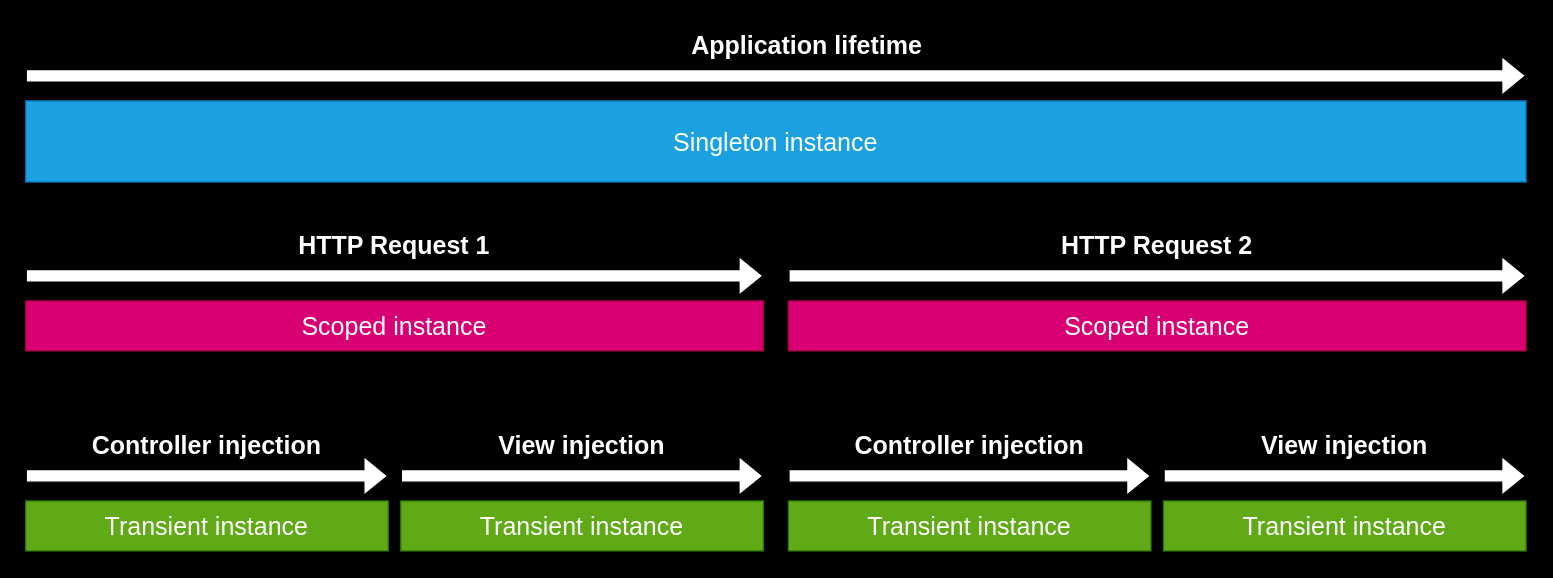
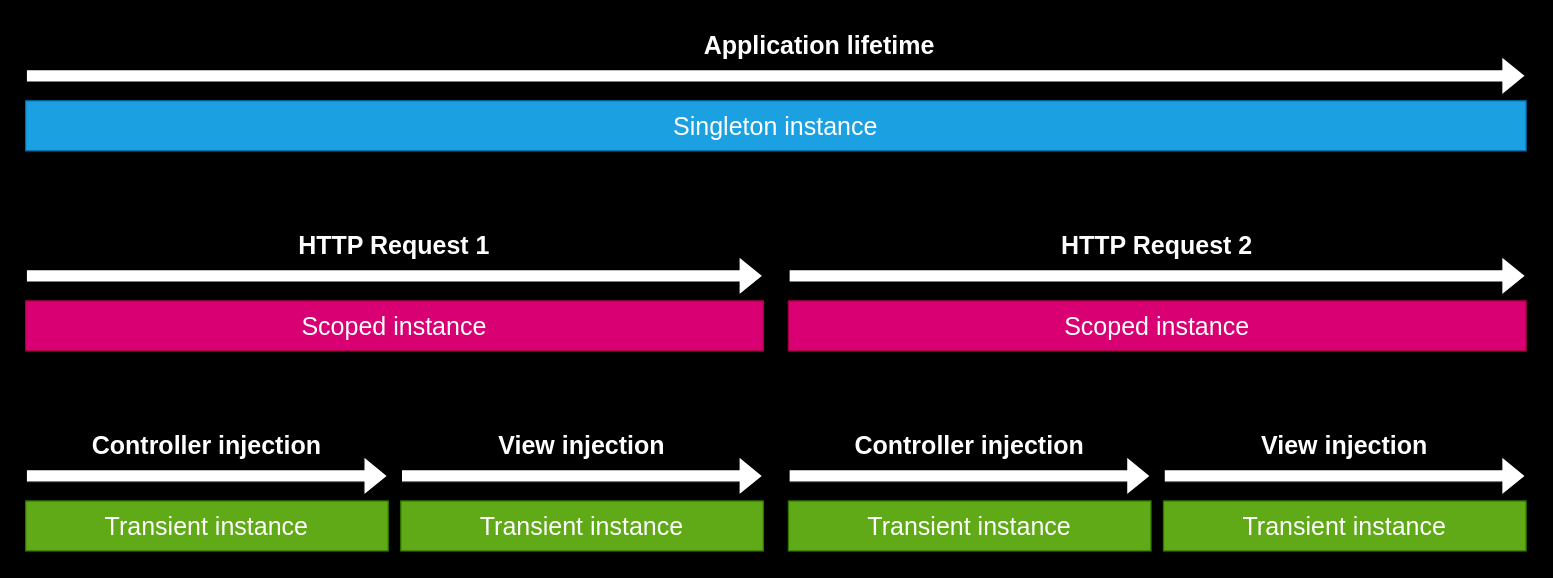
- <mxCell id="4" value="Application lifetime" style="text;html=1;align=center;verticalAlign=middle;whiteSpace=wrap;rounded=0;fontSize=20;fillColor=none;fontColor=#FFFFFF;fontStyle=1" vertex="1" parent="1"><mxGeometry x="550" y="20" width="190" height="30" as="geometry" /></mxCell>
+ <mxCell id="4" value="Application lifetime" style="text;html=1;align=center;verticalAlign=middle;whiteSpace=wrap;rounded=0;fontSize=20;fillColor=none;fontColor=#FFFFFF;fontStyle=1" vertex="1" parent="1"><mxGeometry x="560" y="20" width="190" height="30" as="geometry" /></mxCell>
- <mxCell id="3" value="Singleton instance" style="rounded=0;whiteSpace=wrap;html=1;fontSize=20;fillColor=#1ba1e2;fontColor=#ffffff;strokeColor=#006EAF;" vertex="1" parent="1"><mxGeometry x="20" y="80" width="1200" height="65" as="geometry" /></mxCell>
+ <mxCell id="3" value="Singleton instance" style="rounded=0;whiteSpace=wrap;html=1;fontSize=20;fillColor=#1ba1e2;fontColor=#ffffff;strokeColor=#006EAF;" vertex="1" parent="1"><mxGeometry x="20" y="80" width="1200" height="40" as="geometry" /></mxCell>
